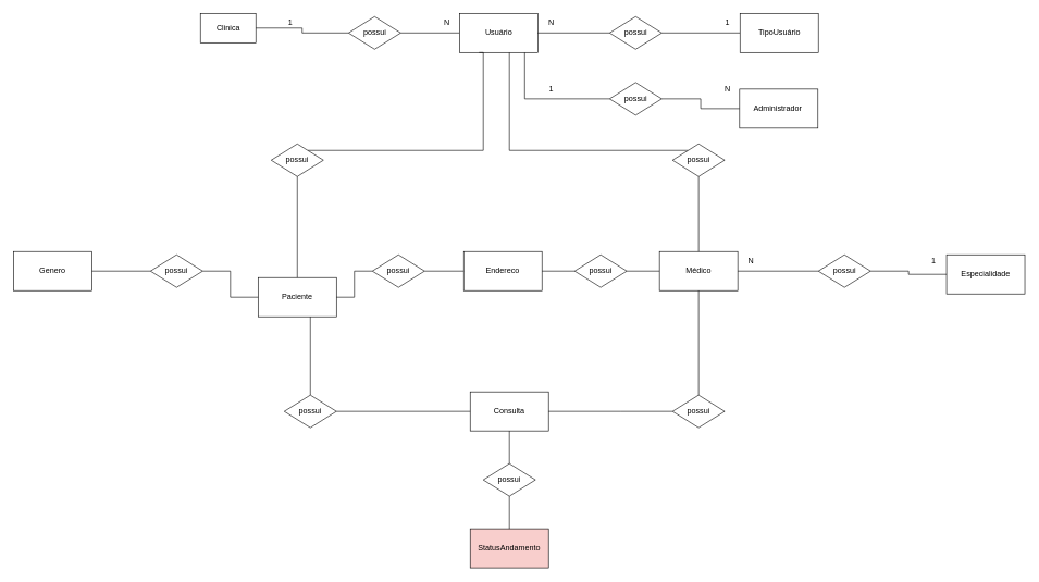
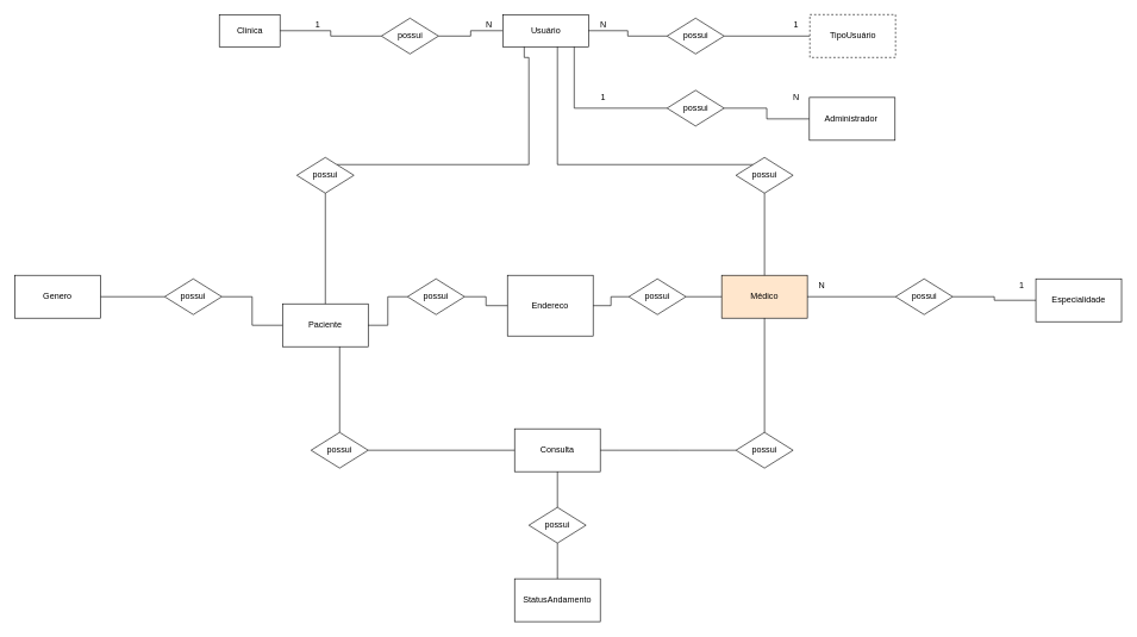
- <mxCell id="6" value="Usuário" style="rounded=0;whiteSpace=wrap;html=1;" parent="1" vertex="1"><mxGeometry x="703.5" y="20" width="120" height="60" as="geometry" /></mxCell>
+ <mxCell id="6" value="Usuário" style="rounded=0;whiteSpace=wrap;html=1;" parent="1" vertex="1"><mxGeometry x="703.5" y="20" width="120" height="45" as="geometry" /></mxCell>
- <mxCell id="10" value="TipoUsuário" style="rounded=0;whiteSpace=wrap;html=1;" parent="1" vertex="1"><mxGeometry x="1133.5" y="20" width="120" height="60" as="geometry" /></mxCell>
+ <mxCell id="10" value="TipoUsuário" style="rounded=0;whiteSpace=wrap;html=1;dashed=1;" parent="1" vertex="1"><mxGeometry x="1133.5" y="20" width="120" height="60" as="geometry" /></mxCell>
- <mxCell id="18" value="Endereco" style="rounded=0;whiteSpace=wrap;html=1;" parent="1" vertex="1"><mxGeometry x="710" y="385" width="120" height="60" as="geometry" /></mxCell>
+ <mxCell id="18" value="Endereco" style="rounded=0;whiteSpace=wrap;html=1;" parent="1" vertex="1"><mxGeometry x="710" y="385" width="120" height="85" as="geometry" /></mxCell>
- <mxCell id="11" value="Médico" style="rounded=0;whiteSpace=wrap;html=1;" parent="1" vertex="1"><mxGeometry x="1010" y="385" width="120" height="60" as="geometry" /></mxCell>
+ <mxCell id="11" value="Médico" style="rounded=0;whiteSpace=wrap;html=1;fillColor=#ffe6cc;" parent="1" vertex="1"><mxGeometry x="1010" y="385" width="120" height="60" as="geometry" /></mxCell>
- <mxCell id="14" value="StatusAndamento" style="rounded=0;whiteSpace=wrap;html=1;fillColor=#f8cecc;" parent="1" vertex="1"><mxGeometry x="720" y="810" width="120" height="60" as="geometry" /></mxCell>
+ <mxCell id="14" value="StatusAndamento" style="rounded=0;whiteSpace=wrap;html=1;" parent="1" vertex="1"><mxGeometry x="720" y="810" width="120" height="60" as="geometry" /></mxCell>
